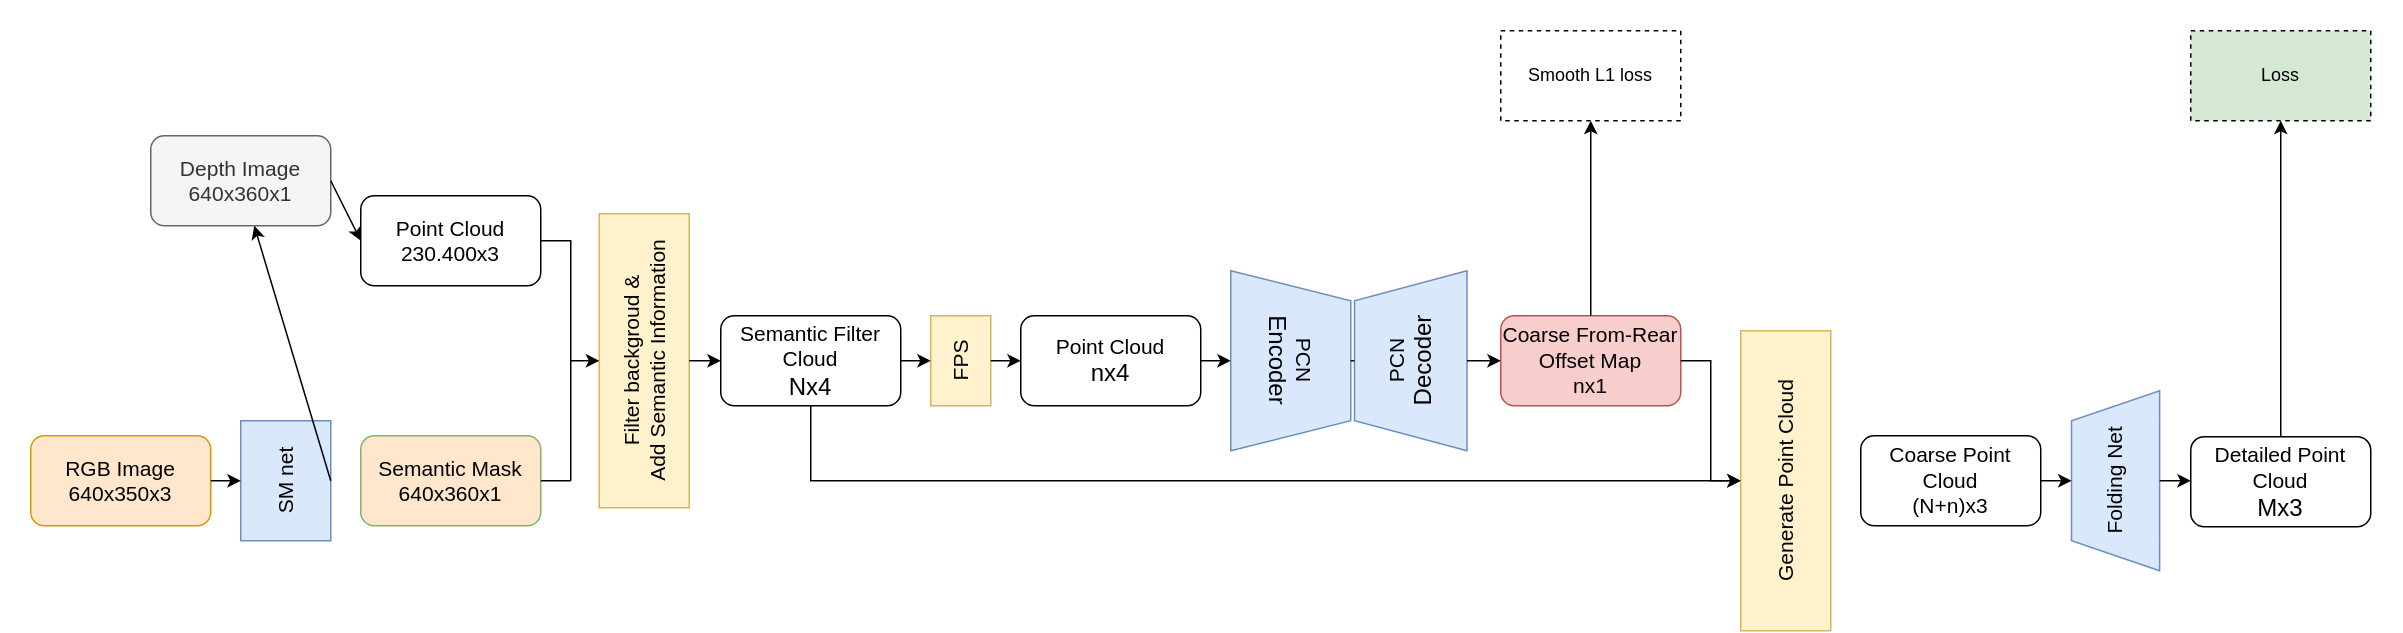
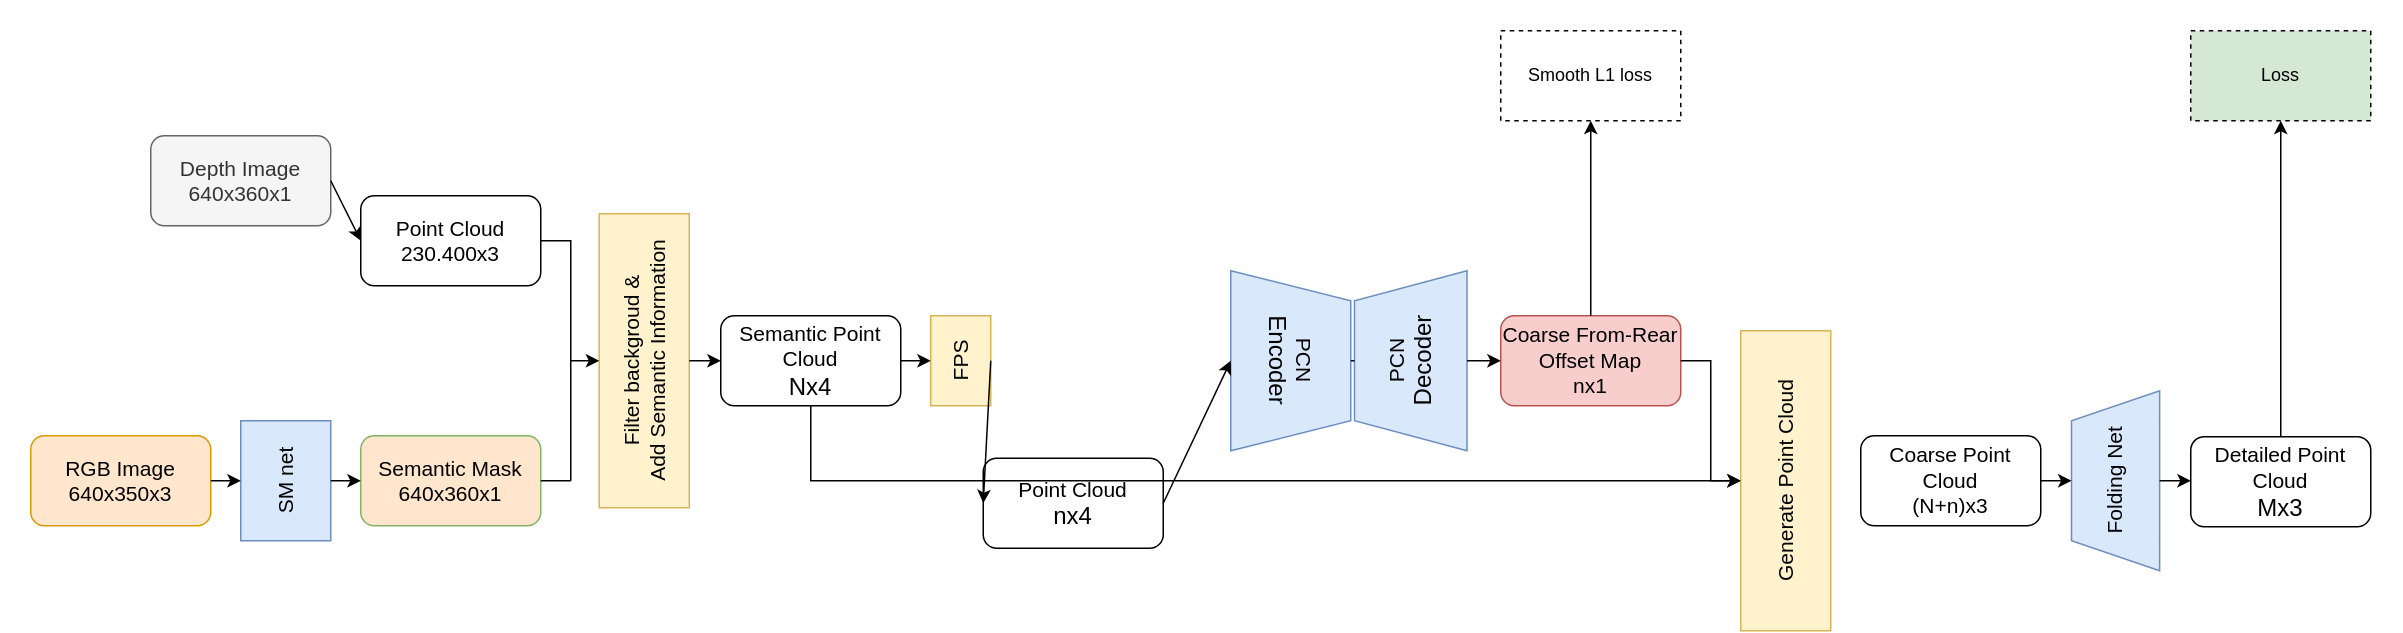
- <mxCell id="24" value="" style="endArrow=classic;html=1;rounded=0;exitX=0.5;exitY=1;exitDx=0;exitDy=0;" edge="1" parent="1" source="15" target="2"><mxGeometry width="50" height="50" relative="1" as="geometry"><mxPoint x="210" y="270" as="sourcePoint" /><mxPoint x="260" y="220" as="targetPoint" /></mxGeometry></mxCell>
+ <mxCell id="24" value="" style="endArrow=classic;html=1;rounded=0;exitX=0.5;exitY=1;exitDx=0;exitDy=0;entryX=0;entryY=0.5;entryDx=0;entryDy=0;" edge="1" parent="1" source="15" target="5"><mxGeometry width="50" height="50" relative="1" as="geometry"><mxPoint x="210" y="270" as="sourcePoint" /><mxPoint x="260" y="220" as="targetPoint" /></mxGeometry></mxCell>
- <mxCell id="16" value="&lt;font style=&quot;font-size: 14px;&quot;&gt;Semantic Filter Cloud&lt;/font&gt;&lt;div&gt;&lt;font size=&quot;3&quot;&gt;Nx4&lt;/font&gt;&lt;/div&gt;" style="rounded=1;whiteSpace=wrap;html=1;" vertex="1" parent="1"><mxGeometry x="480" y="210" width="120" height="60" as="geometry" /></mxCell>
+ <mxCell id="16" value="&lt;font style=&quot;font-size: 14px;&quot;&gt;Semantic Point Cloud&lt;/font&gt;&lt;div&gt;&lt;font size=&quot;3&quot;&gt;Nx4&lt;/font&gt;&lt;/div&gt;" style="rounded=1;whiteSpace=wrap;html=1;" vertex="1" parent="1"><mxGeometry x="480" y="210" width="120" height="60" as="geometry" /></mxCell>
- <mxCell id="3" value="&lt;font style=&quot;font-size: 14px;&quot;&gt;Point Cloud&lt;/font&gt;&lt;div&gt;&lt;font size=&quot;3&quot;&gt;nx4&lt;/font&gt;&lt;/div&gt;" style="rounded=1;whiteSpace=wrap;html=1;" parent="1" vertex="1"><mxGeometry x="680" y="210" width="120" height="60" as="geometry" /></mxCell>
+ <mxCell id="3" value="&lt;font style=&quot;font-size: 14px;&quot;&gt;Point Cloud&lt;/font&gt;&lt;div&gt;&lt;font size=&quot;3&quot;&gt;nx4&lt;/font&gt;&lt;/div&gt;" style="rounded=1;whiteSpace=wrap;html=1;" parent="1" vertex="1"><mxGeometry x="655" y="305" width="120" height="60" as="geometry" /></mxCell>
